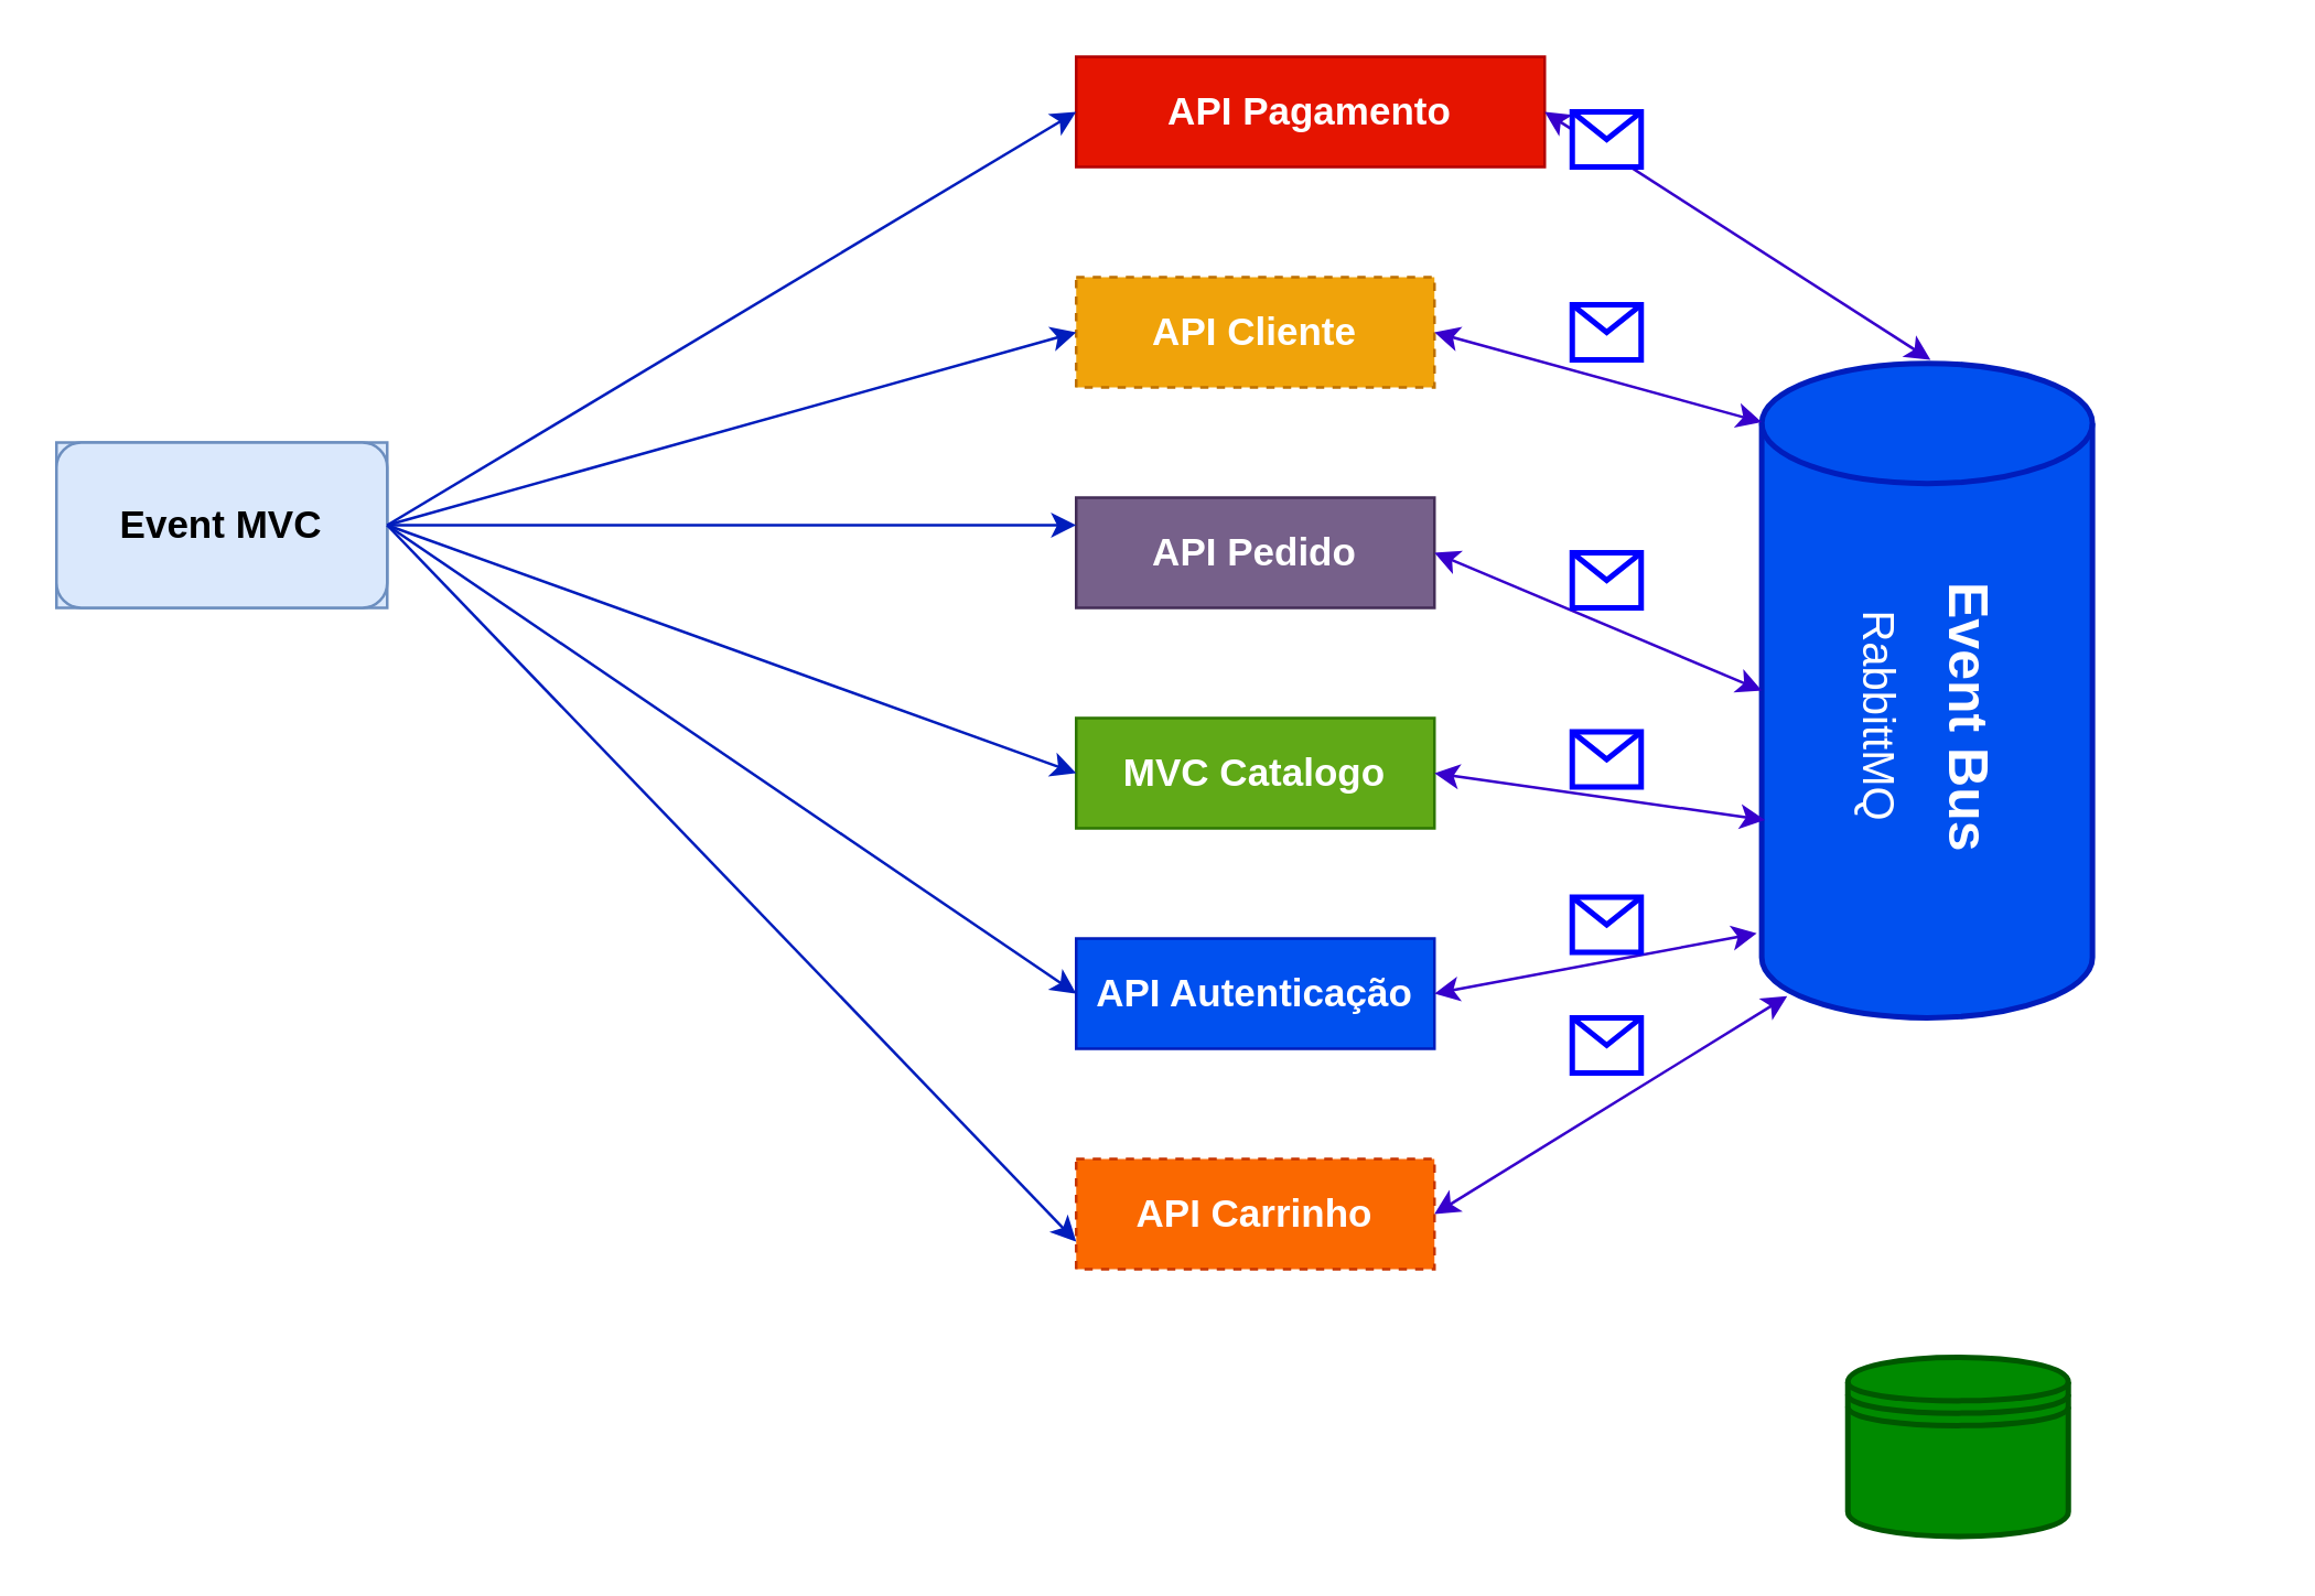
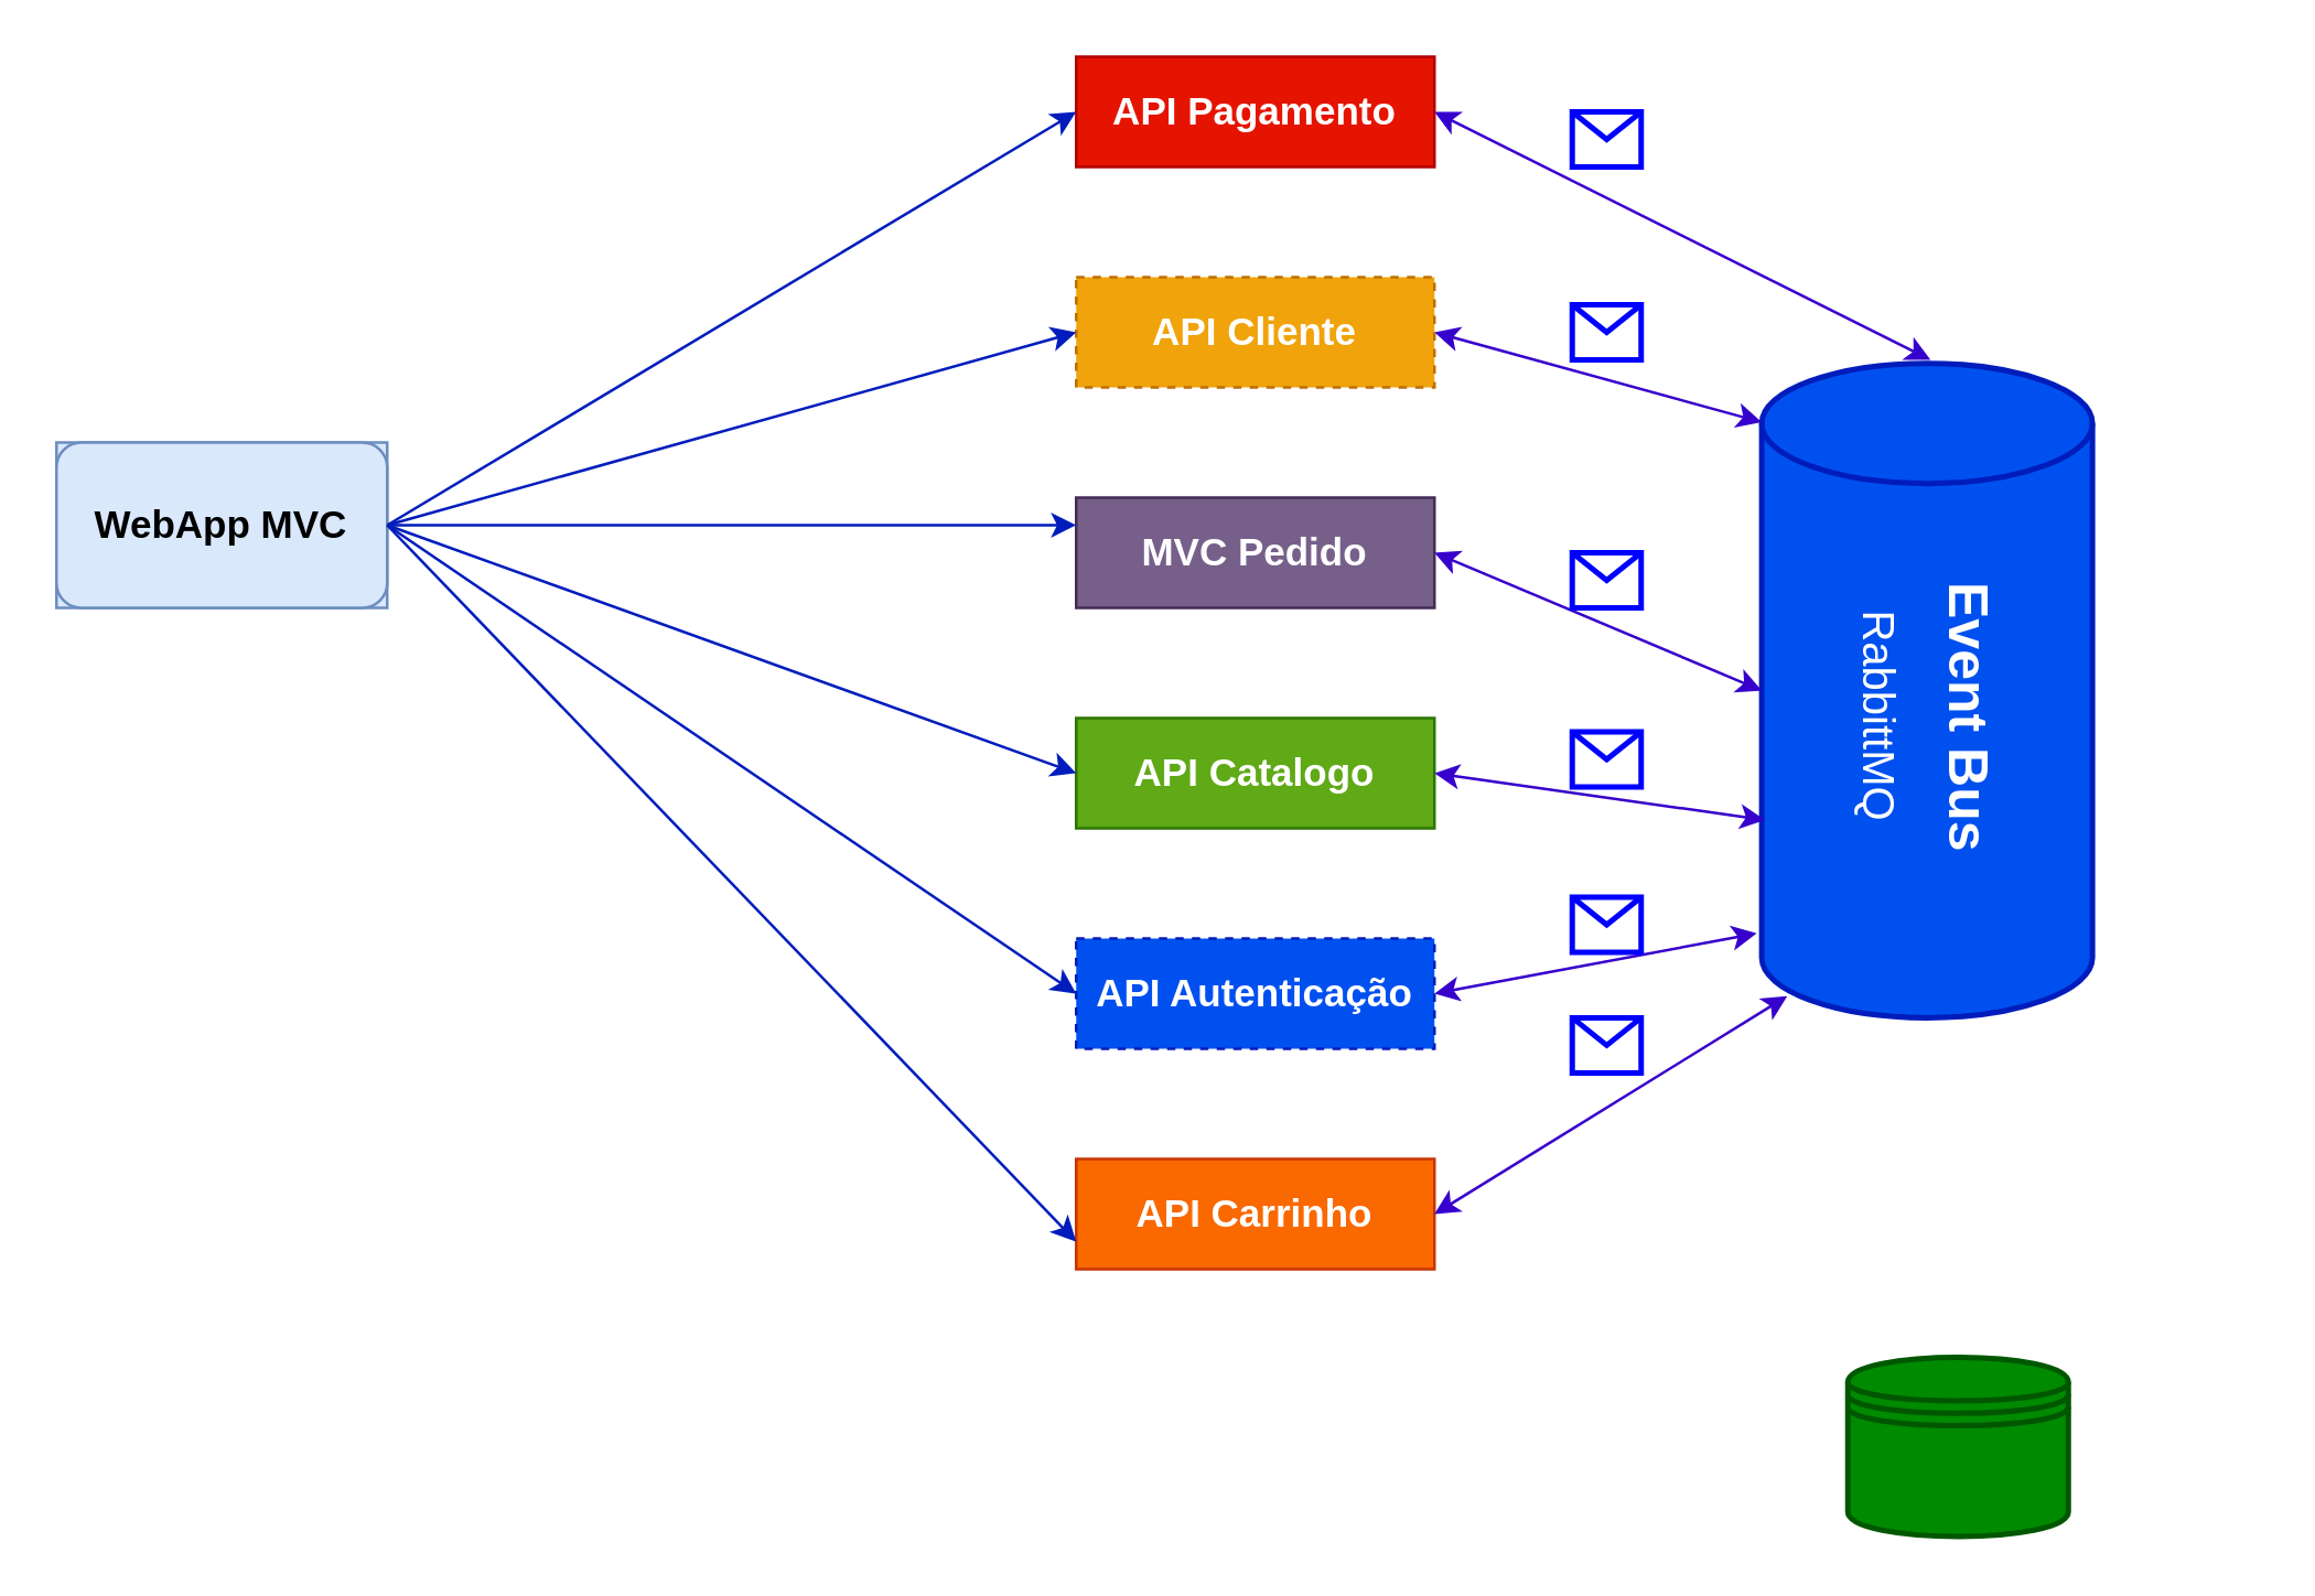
- <mxCell id="6" value="API Pagamento" style="whiteSpace=wrap;html=1;align=center;fontSize=14;fillColor=#e51400;strokeColor=#B20000;fontColor=#ffffff;fontStyle=1" vertex="1" parent="1"><mxGeometry x="390" y="20" width="170" height="40" as="geometry" /></mxCell>
+ <mxCell id="6" value="API Pagamento" style="whiteSpace=wrap;html=1;align=center;fontSize=14;fillColor=#e51400;strokeColor=#B20000;fontColor=#ffffff;fontStyle=1" vertex="1" parent="1"><mxGeometry x="390" y="20" width="130" height="40" as="geometry" /></mxCell>
- <mxCell id="5" value="Event MVC" style="text;html=1;strokeColor=none;fillColor=none;align=center;verticalAlign=middle;whiteSpace=wrap;rounded=0;fontSize=14;fontStyle=1" vertex="1" parent="3"><mxGeometry x="10" y="20" width="100" height="20" as="geometry" /></mxCell>
+ <mxCell id="5" value="WebApp MVC" style="text;html=1;strokeColor=none;fillColor=none;align=center;verticalAlign=middle;whiteSpace=wrap;rounded=0;fontSize=14;fontStyle=1" vertex="1" parent="3"><mxGeometry x="10" y="20" width="100" height="20" as="geometry" /></mxCell>
- <mxCell id="8" value="API Pedido" style="whiteSpace=wrap;html=1;align=center;fontSize=14;fillColor=#76608a;strokeColor=#432D57;fontColor=#ffffff;fontStyle=1" vertex="1" parent="1"><mxGeometry x="390" y="180" width="130" height="40" as="geometry" /></mxCell>
+ <mxCell id="8" value="MVC Pedido" style="whiteSpace=wrap;html=1;align=center;fontSize=14;fillColor=#76608a;strokeColor=#432D57;fontColor=#ffffff;fontStyle=1" vertex="1" parent="1"><mxGeometry x="390" y="180" width="130" height="40" as="geometry" /></mxCell>
- <mxCell id="9" value="MVC Catalogo" style="whiteSpace=wrap;html=1;align=center;fontSize=14;fillColor=#60a917;strokeColor=#2D7600;fontColor=#ffffff;fontStyle=1" vertex="1" parent="1"><mxGeometry x="390" y="260" width="130" height="40" as="geometry" /></mxCell>
+ <mxCell id="9" value="API Catalogo" style="whiteSpace=wrap;html=1;align=center;fontSize=14;fillColor=#60a917;strokeColor=#2D7600;fontColor=#ffffff;fontStyle=1" vertex="1" parent="1"><mxGeometry x="390" y="260" width="130" height="40" as="geometry" /></mxCell>
- <mxCell id="10" value="API Autenticação" style="whiteSpace=wrap;html=1;align=center;fontSize=14;fillColor=#0050ef;strokeColor=#001DBC;fontColor=#ffffff;fontStyle=1" vertex="1" parent="1"><mxGeometry x="390" y="340" width="130" height="40" as="geometry" /></mxCell>
+ <mxCell id="10" value="API Autenticação" style="whiteSpace=wrap;html=1;align=center;fontSize=14;fillColor=#0050ef;strokeColor=#001DBC;fontColor=#ffffff;fontStyle=1;dashed=1;" vertex="1" parent="1"><mxGeometry x="390" y="340" width="130" height="40" as="geometry" /></mxCell>
- <mxCell id="11" value="API Carrinho" style="whiteSpace=wrap;html=1;align=center;fontSize=14;fillColor=#fa6800;strokeColor=#C73500;fontColor=#FFFFFF;fontStyle=1;dashed=1;" vertex="1" parent="1"><mxGeometry x="390" y="420" width="130" height="40" as="geometry" /></mxCell>
+ <mxCell id="11" value="API Carrinho" style="whiteSpace=wrap;html=1;align=center;fontSize=14;fillColor=#fa6800;strokeColor=#C73500;fontColor=#FFFFFF;fontStyle=1" vertex="1" parent="1"><mxGeometry x="390" y="420" width="130" height="40" as="geometry" /></mxCell>
